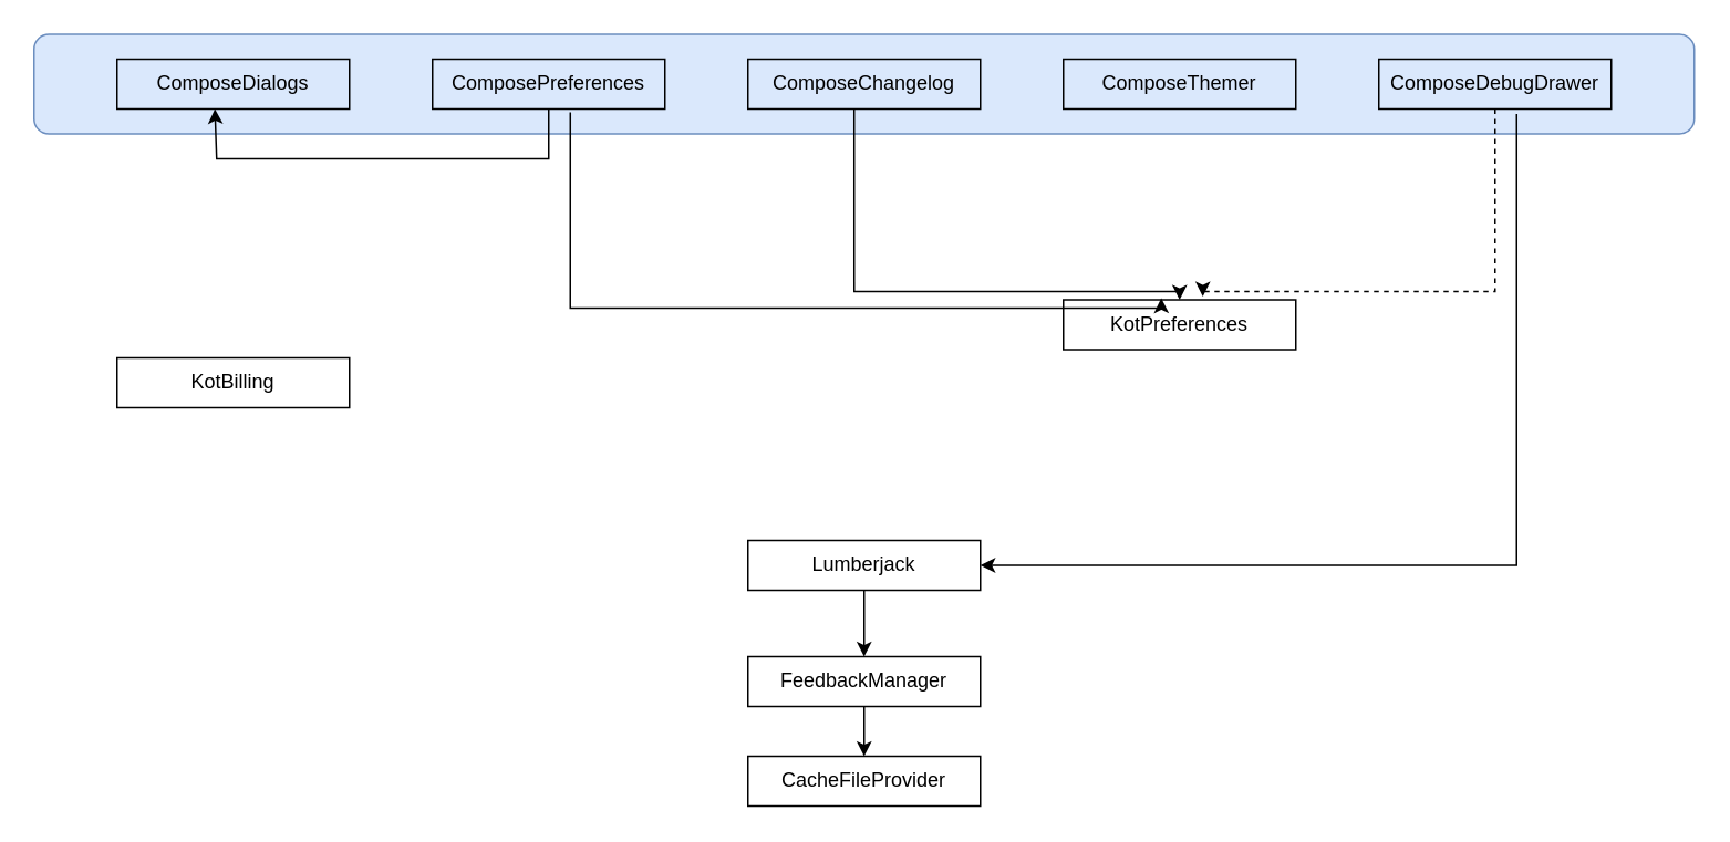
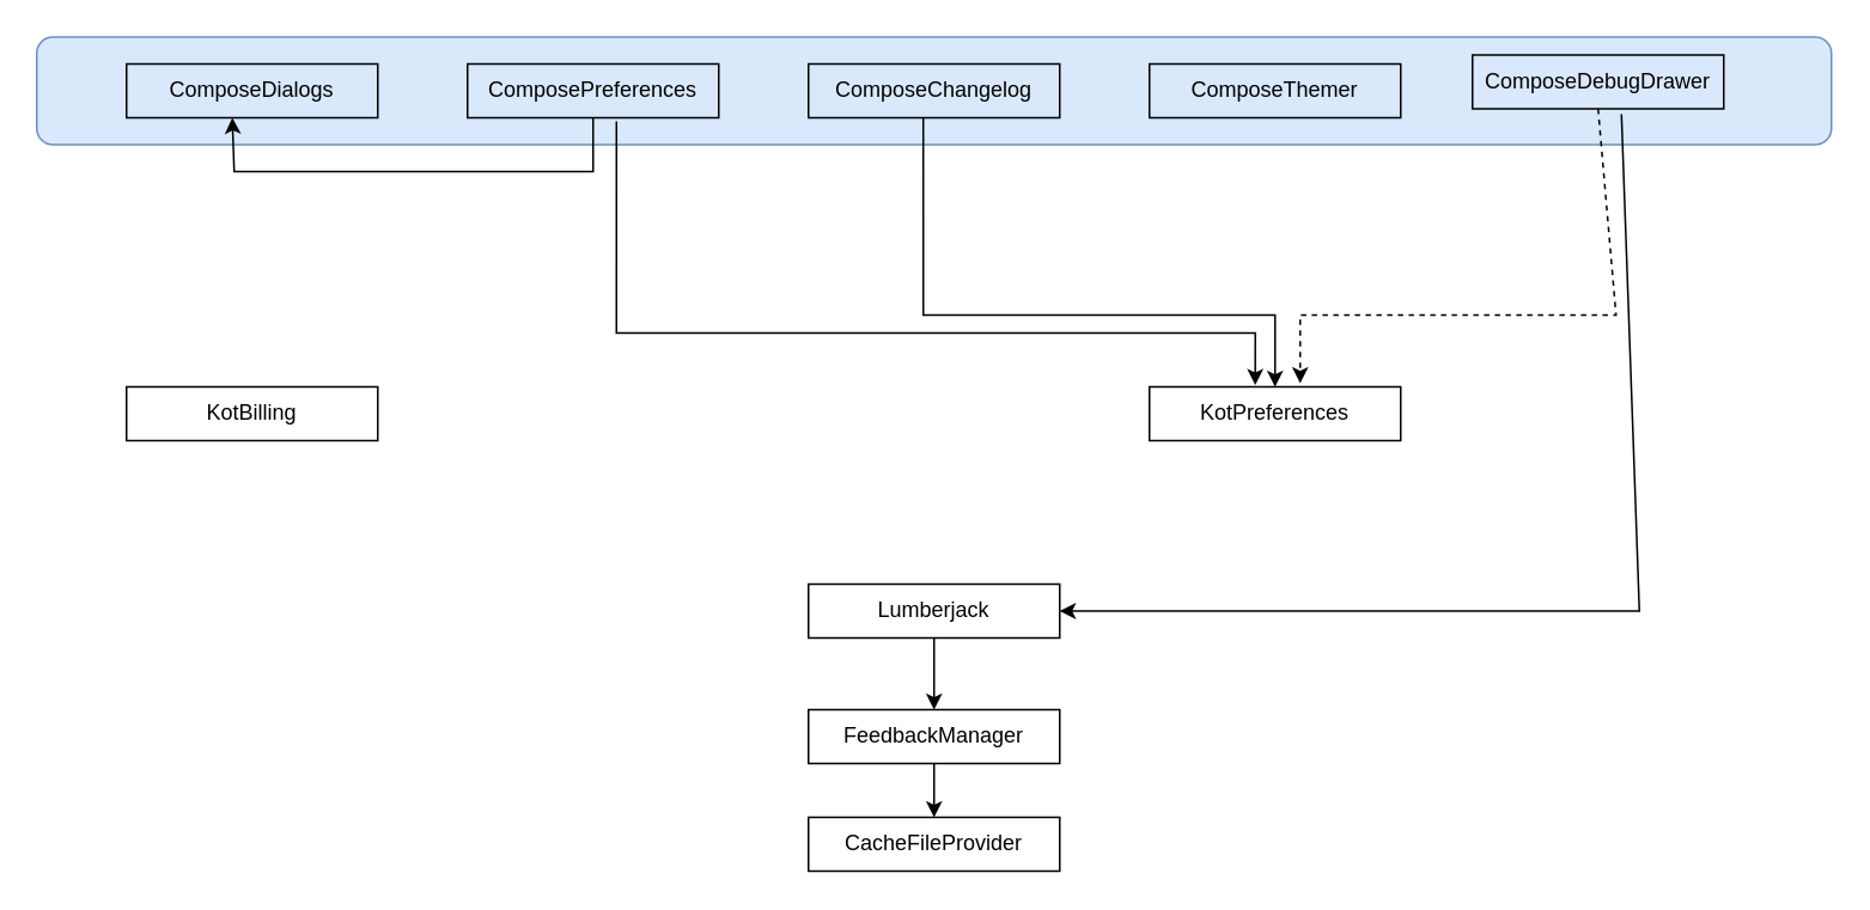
- <mxCell id="14" value="&lt;div&gt;ComposeDebugDrawer&lt;/div&gt;" style="text;html=1;strokeColor=default;fillColor=none;align=center;verticalAlign=middle;whiteSpace=wrap;rounded=0;strokeWidth=1;" vertex="1" parent="1"><mxGeometry x="830" y="35" width="140" height="30" as="geometry" /></mxCell>
+ <mxCell id="14" value="&lt;div&gt;ComposeDebugDrawer&lt;/div&gt;" style="text;html=1;strokeColor=default;fillColor=none;align=center;verticalAlign=middle;whiteSpace=wrap;rounded=0;strokeWidth=1;" vertex="1" parent="1"><mxGeometry x="820" y="30" width="140" height="30" as="geometry" /></mxCell>
- <mxCell id="8" value="KotPreferences" style="text;html=1;strokeColor=default;fillColor=none;align=center;verticalAlign=middle;whiteSpace=wrap;rounded=0;strokeWidth=1;" vertex="1" parent="1"><mxGeometry x="640" y="180" width="140" height="30" as="geometry" /></mxCell>
+ <mxCell id="8" value="KotPreferences" style="text;html=1;strokeColor=default;fillColor=none;align=center;verticalAlign=middle;whiteSpace=wrap;rounded=0;strokeWidth=1;" vertex="1" parent="1"><mxGeometry x="640" y="215" width="140" height="30" as="geometry" /></mxCell>
